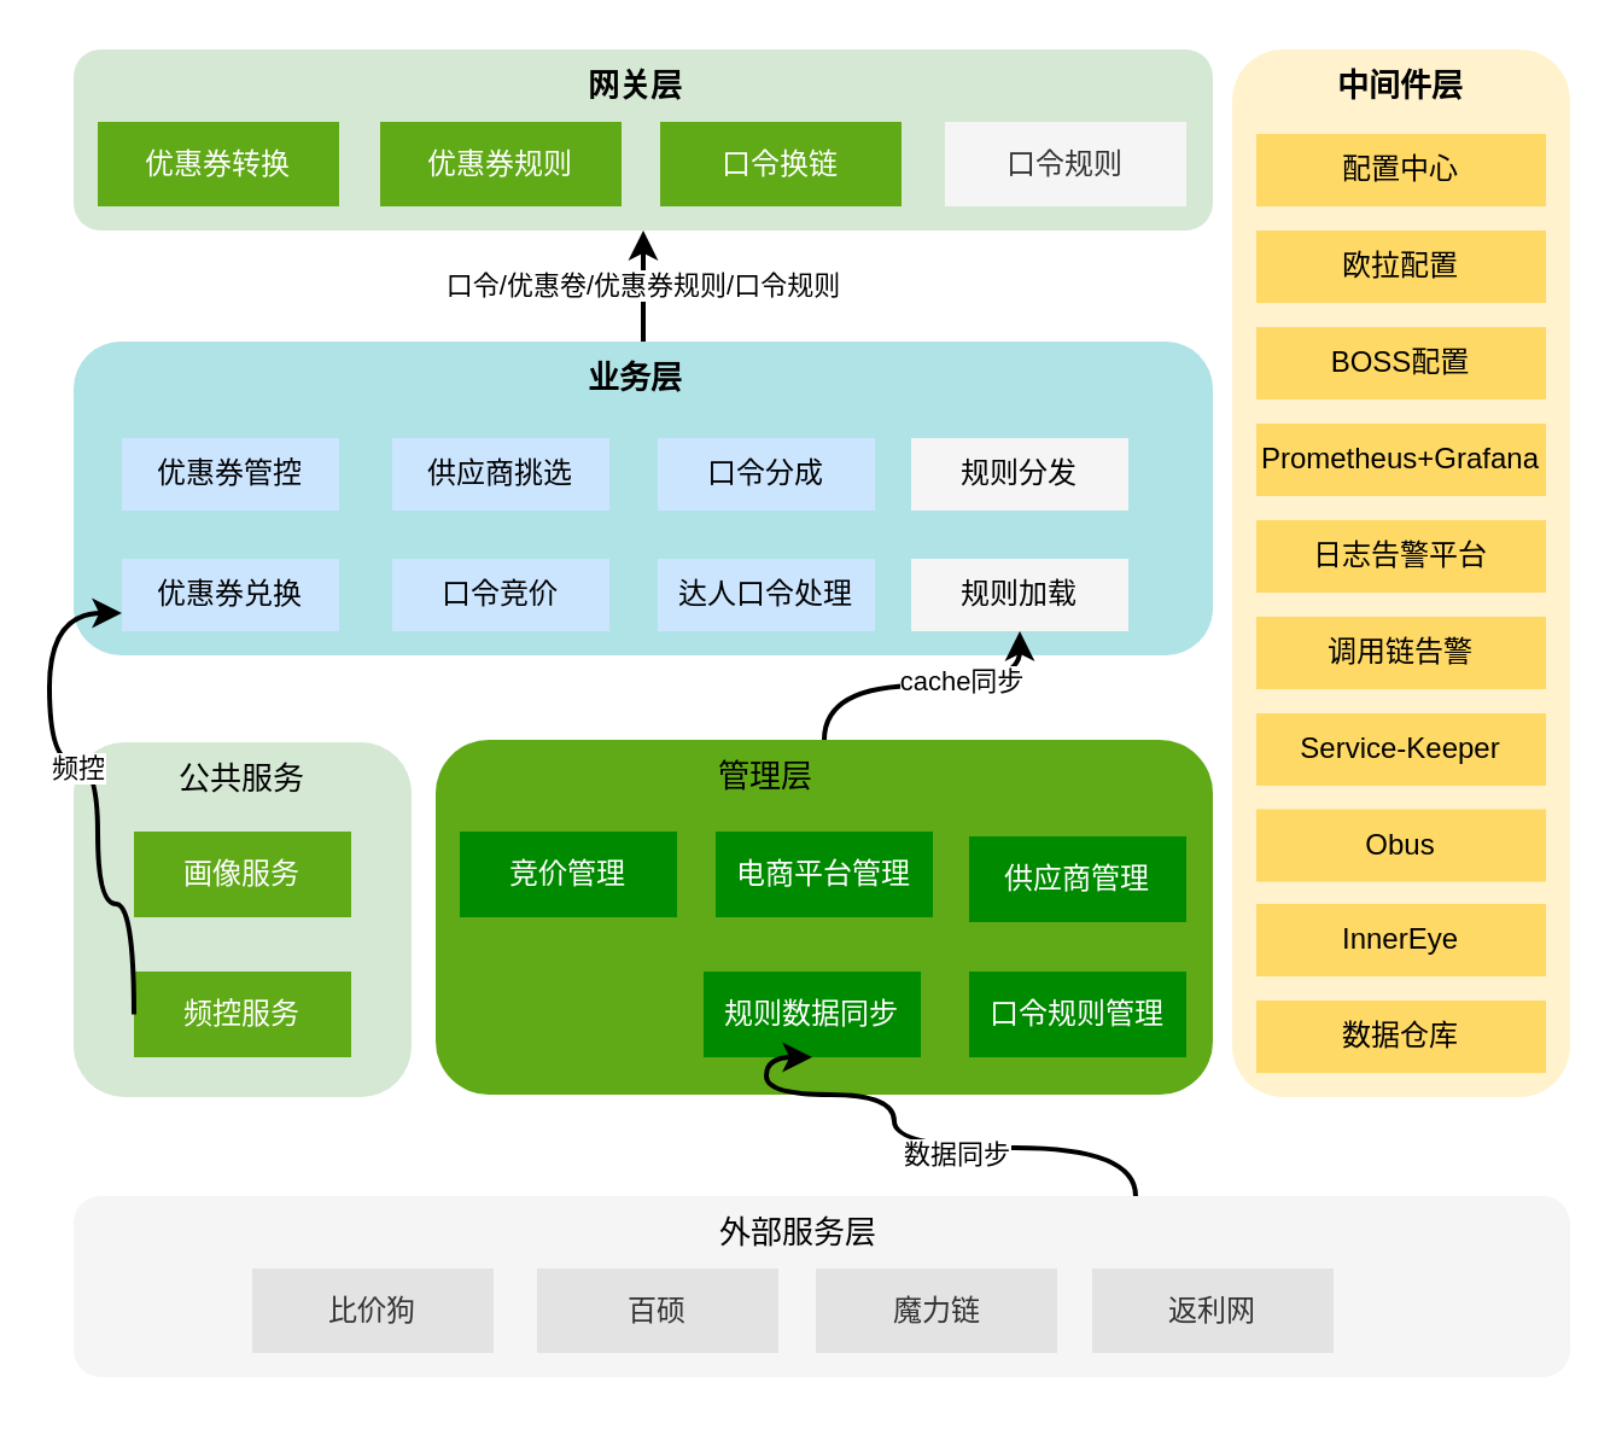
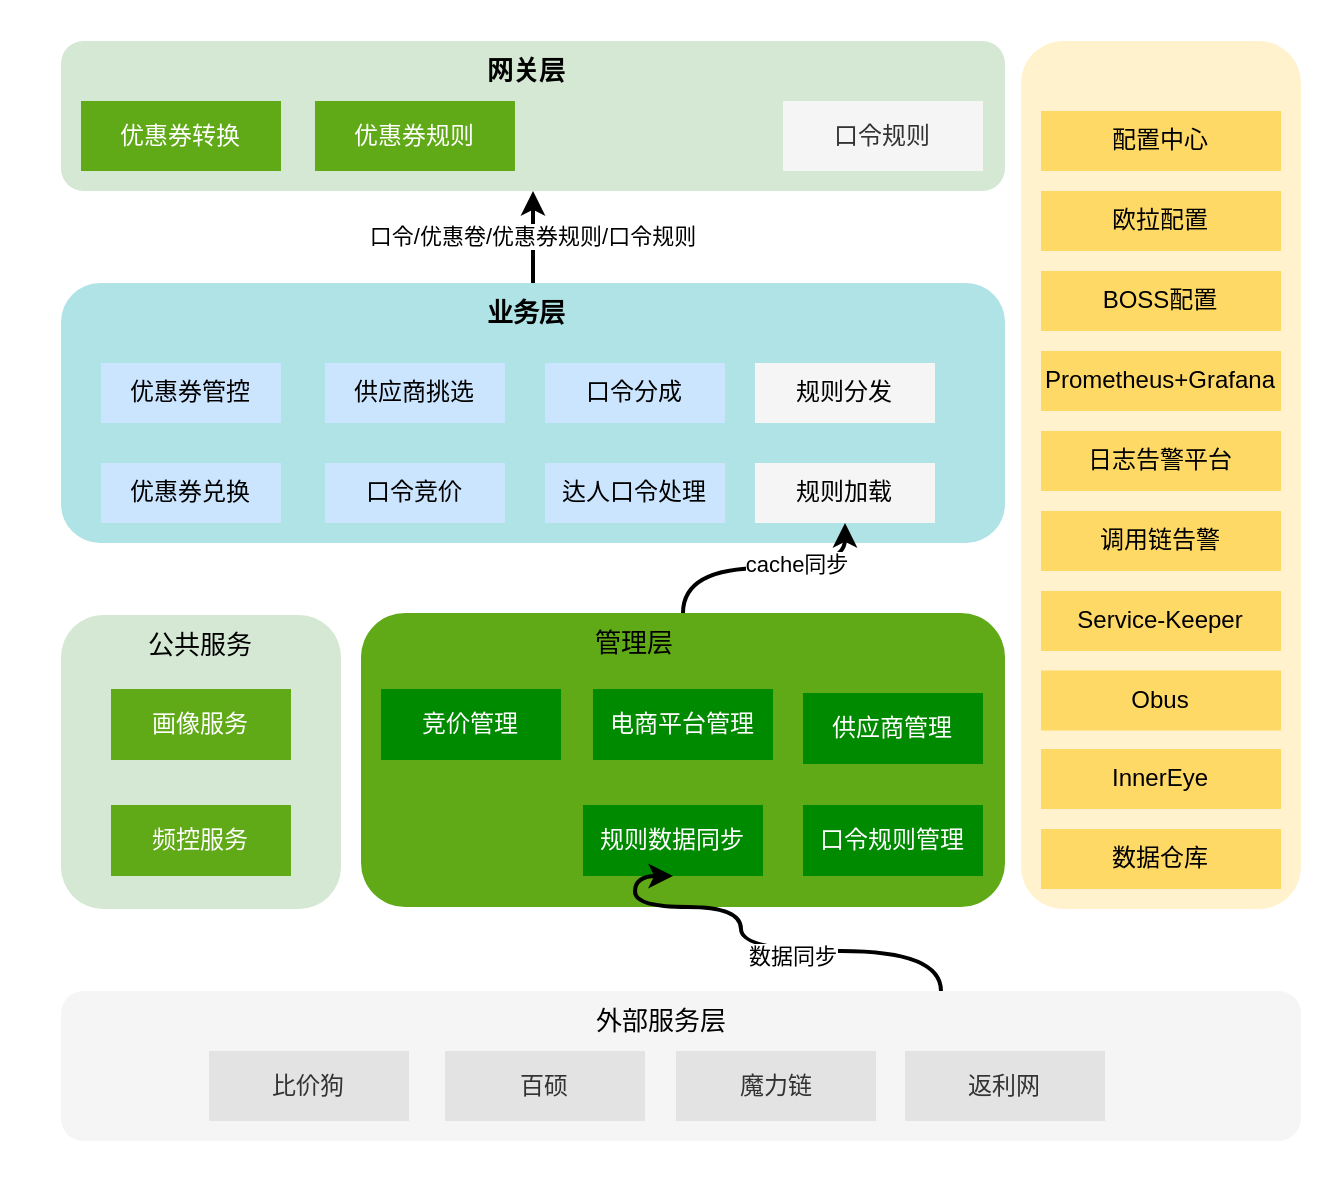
- <mxCell id="3" value="&lt;b&gt;中间件层&lt;/b&gt;" style="text;html=1;align=center;verticalAlign=middle;whiteSpace=wrap;rounded=0;fillColor=none;strokeColor=none;fontSize=13;" parent="1" vertex="1"><mxGeometry x="550" y="20" width="60" height="30" as="geometry" /></mxCell>
- <mxCell id="13" value="口令换链" style="rounded=0;whiteSpace=wrap;html=1;fillColor=#60a917;fontColor=#ffffff;strokeColor=none;" parent="1" vertex="1"><mxGeometry x="273" y="50" width="100" height="35" as="geometry" /></mxCell>
- <mxCell id="51" style="edgeStyle=orthogonalEdgeStyle;rounded=0;orthogonalLoop=1;jettySize=auto;html=1;curved=1;strokeWidth=2;entryX=0;entryY=0.75;entryDx=0;entryDy=0;exitX=0;exitY=0.5;exitDx=0;exitDy=0;" edge="1" parent="1" source="50" target="44"><mxGeometry relative="1" as="geometry"><mxPoint x="-72" y="374" as="sourcePoint" /><mxPoint x="-100" y="291" as="targetPoint" /><Array as="points"><mxPoint x="55" y="374" /><mxPoint x="40" y="374" /><mxPoint x="40" y="315" /><mxPoint x="20" y="315" /><mxPoint x="20" y="254" /></Array></mxGeometry></mxCell>
- <mxCell id="52" value="频控" style="edgeLabel;html=1;align=center;verticalAlign=middle;resizable=0;points=[];" vertex="1" connectable="0" parent="51"><mxGeometry x="0.247" y="3" relative="1" as="geometry"><mxPoint x="14" y="7" as="offset" /></mxGeometry></mxCell>
